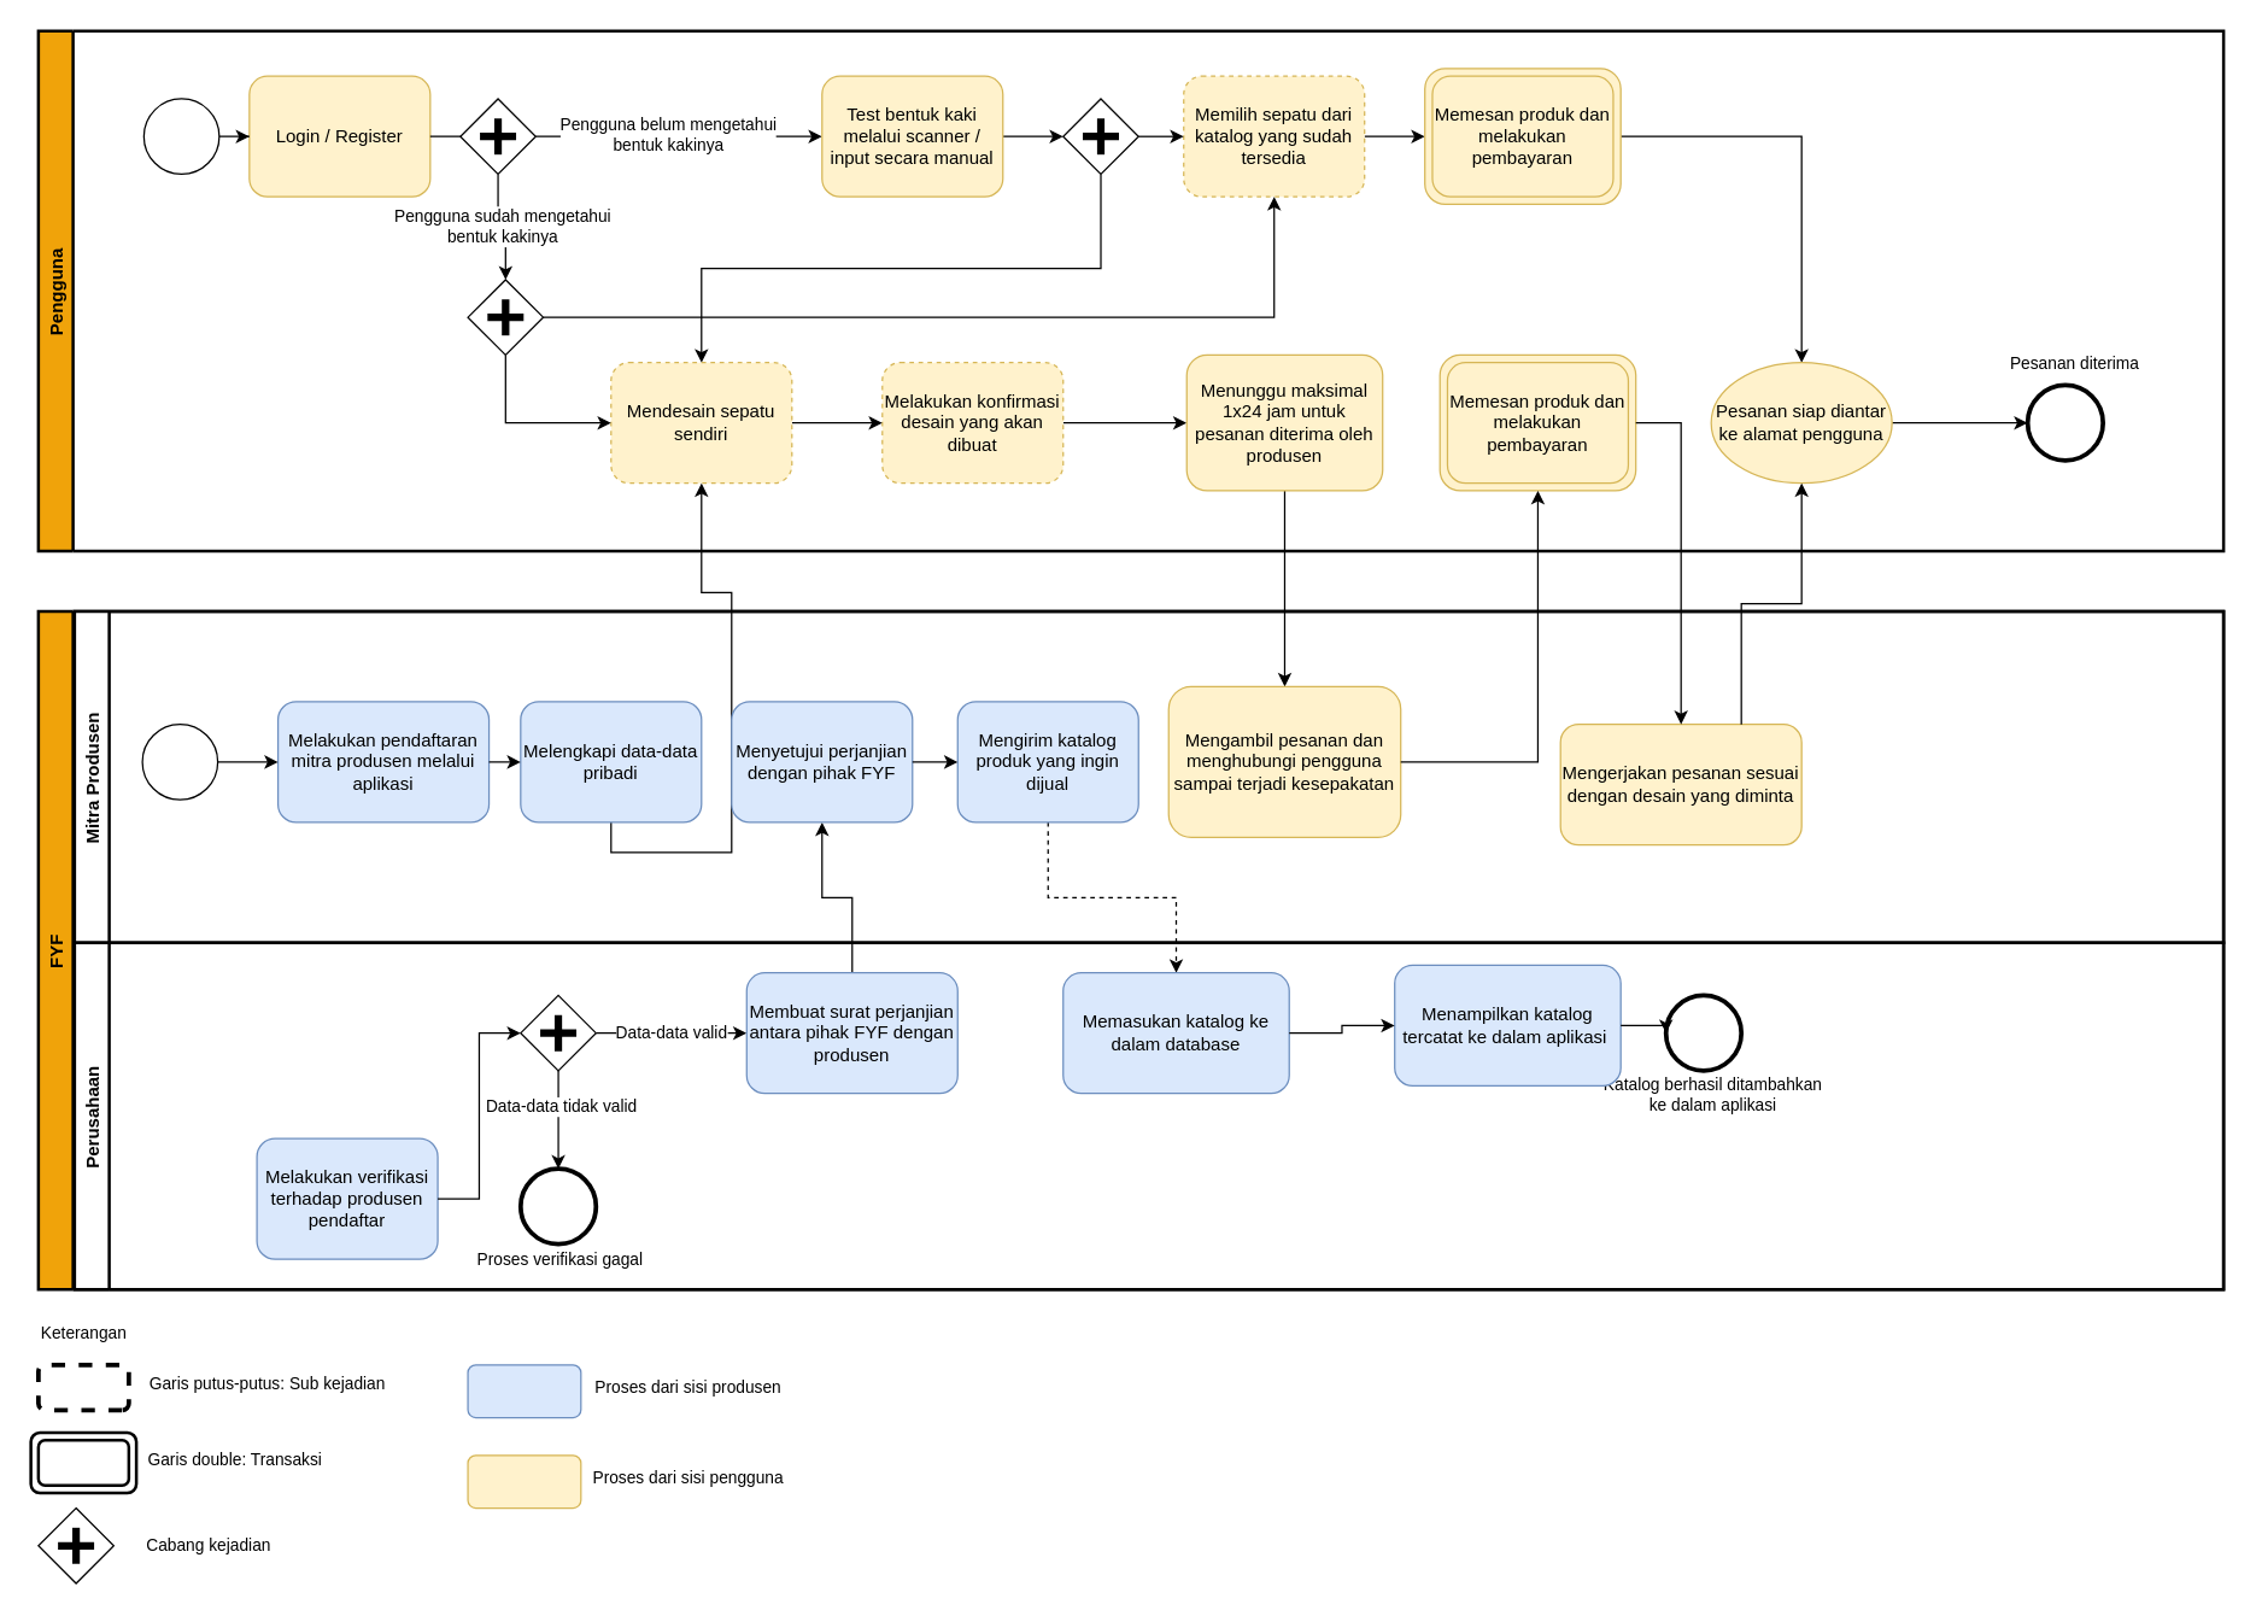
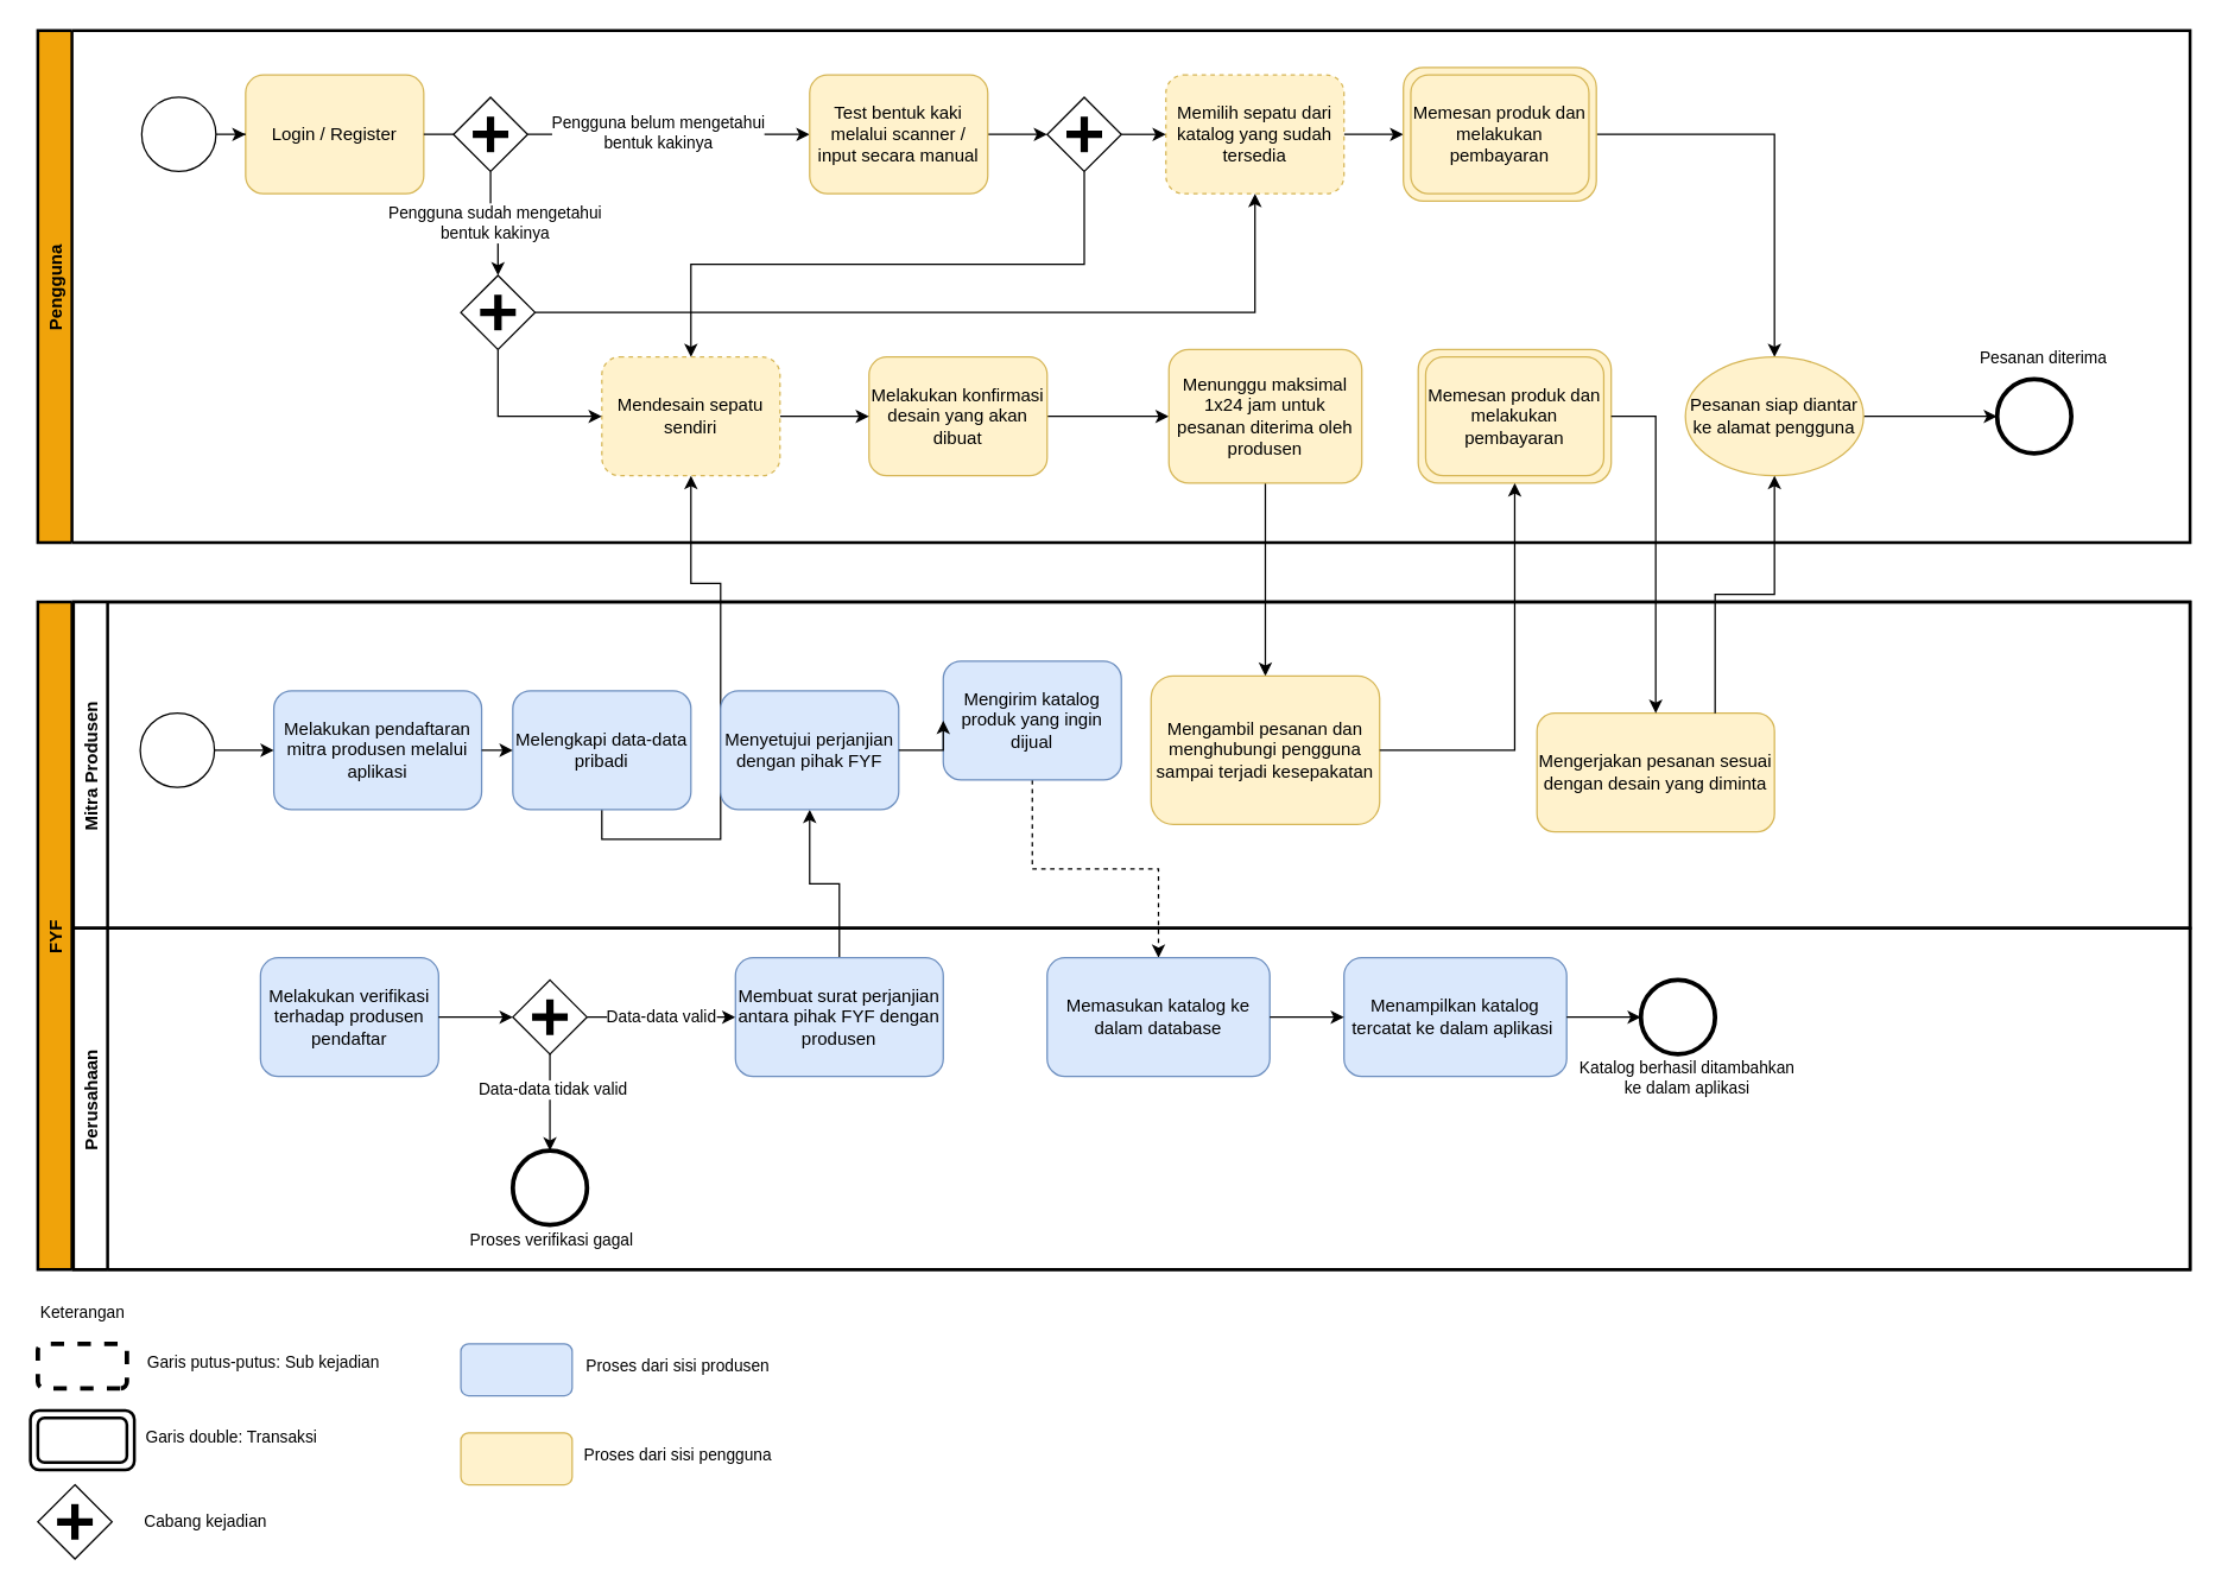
- <mxCell id="8" value="Melakukan konfirmasi desain yang akan dibuat" style="html=1;whiteSpace=wrap;rounded=1;fillColor=#fff2cc;strokeColor=#d6b656;dashed=1;" parent="1" vertex="1"><mxGeometry x="585" y="240" width="120" height="80" as="geometry" /></mxCell>
+ <mxCell id="8" value="Melakukan konfirmasi desain yang akan dibuat" style="html=1;whiteSpace=wrap;rounded=1;fillColor=#fff2cc;strokeColor=#d6b656;" parent="1" vertex="1"><mxGeometry x="585" y="240" width="120" height="80" as="geometry" /></mxCell>
- <mxCell id="48" value="Mengirim katalog produk yang ingin dijual" style="shape=ext;rounded=1;html=1;whiteSpace=wrap;fillColor=#dae8fc;strokeColor=#6c8ebf;" parent="40" vertex="1"><mxGeometry x="586" y="60.0" width="120" height="80" as="geometry" /></mxCell>
+ <mxCell id="48" value="Mengirim katalog produk yang ingin dijual" style="shape=ext;rounded=1;html=1;whiteSpace=wrap;fillColor=#dae8fc;strokeColor=#6c8ebf;" parent="40" vertex="1"><mxGeometry x="586" y="40" width="120" height="80" as="geometry" /></mxCell>
- <mxCell id="70" value="Menampilkan katalog tercatat ke dalam aplikasi&amp;nbsp;" style="shape=ext;rounded=1;html=1;whiteSpace=wrap;fillColor=#dae8fc;strokeColor=#6c8ebf;" parent="51" vertex="1"><mxGeometry x="876" y="14.86" width="150" height="80" as="geometry" /></mxCell>
+ <mxCell id="70" value="Menampilkan katalog tercatat ke dalam aplikasi&amp;nbsp;" style="shape=ext;rounded=1;html=1;whiteSpace=wrap;fillColor=#dae8fc;strokeColor=#6c8ebf;" parent="51" vertex="1"><mxGeometry x="856" y="19.86" width="150" height="80" as="geometry" /></mxCell>
- <mxCell id="52" value="Melakukan verifikasi terhadap produsen pendaftar" style="shape=ext;rounded=1;html=1;whiteSpace=wrap;fillColor=#dae8fc;strokeColor=#6c8ebf;" parent="51" vertex="1"><mxGeometry x="121" y="129.86" width="120" height="80" as="geometry" /></mxCell>
+ <mxCell id="52" value="Melakukan verifikasi terhadap produsen pendaftar" style="shape=ext;rounded=1;html=1;whiteSpace=wrap;fillColor=#dae8fc;strokeColor=#6c8ebf;" parent="51" vertex="1"><mxGeometry x="126" y="19.86" width="120" height="80" as="geometry" /></mxCell>
